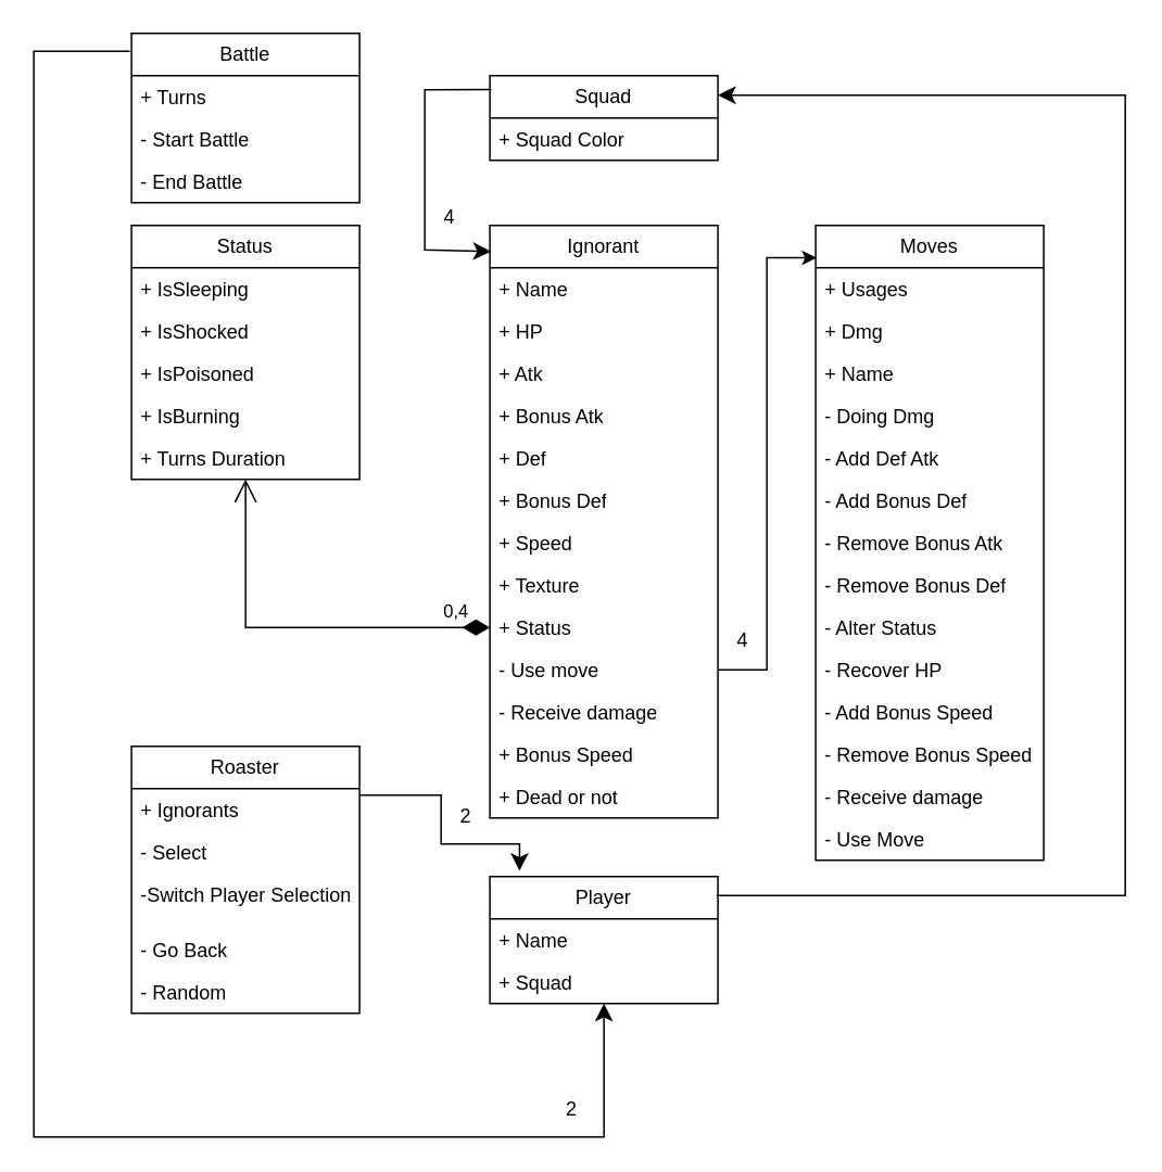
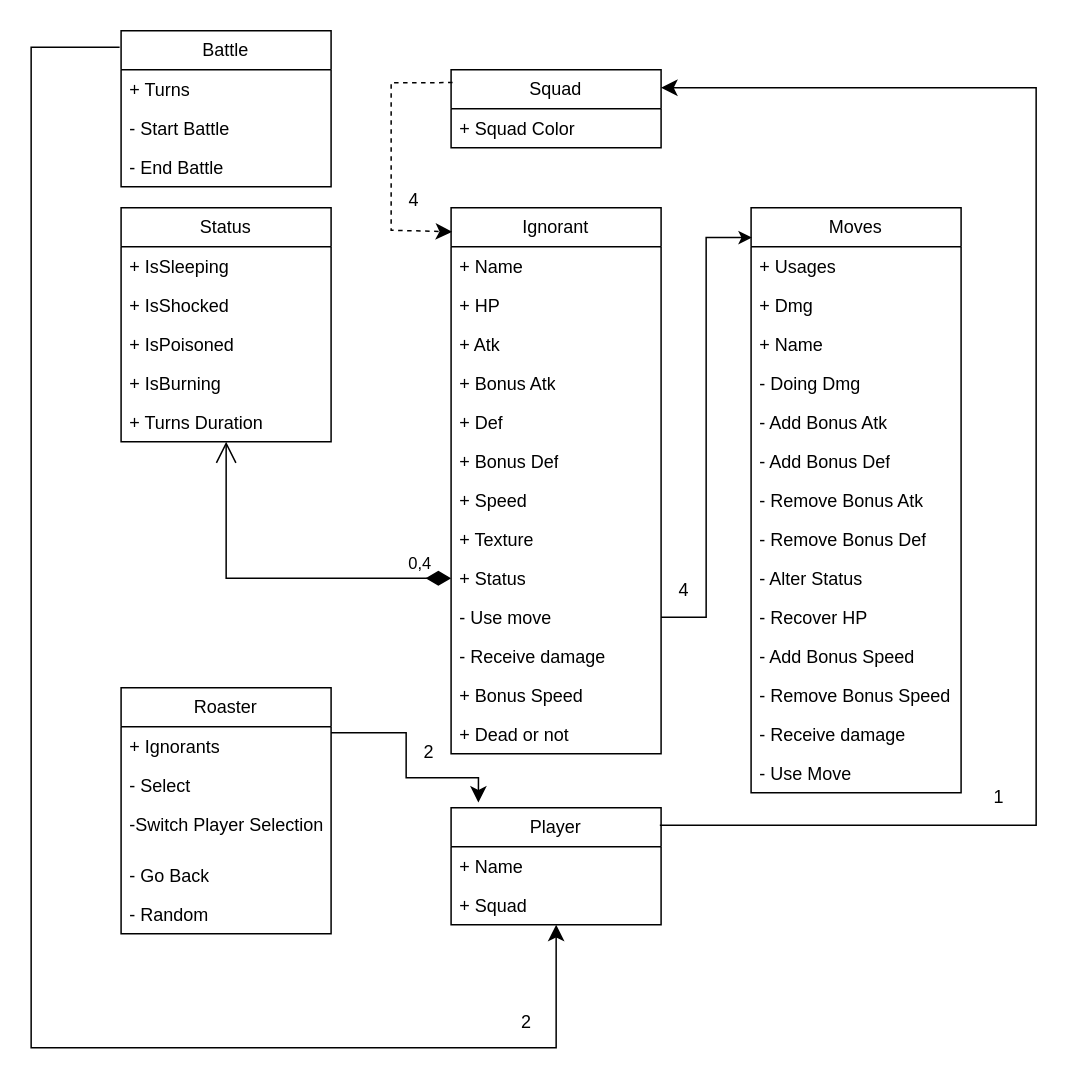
- <mxCell id="42" value="" style="edgeStyle=segmentEdgeStyle;endArrow=classic;html=1;curved=0;rounded=0;endSize=8;startSize=8;sourcePerimeterSpacing=0;targetPerimeterSpacing=0;entryX=0.005;entryY=0.044;entryDx=0;entryDy=0;entryPerimeter=0;exitX=0.007;exitY=0.165;exitDx=0;exitDy=0;exitPerimeter=0;" edge="1" parent="1" source="40" target="2"><mxGeometry width="100" relative="1" as="geometry"><mxPoint x="190.06" y="48" as="sourcePoint" /><mxPoint x="290.06" y="88" as="targetPoint" /><Array as="points"><mxPoint x="260.06" y="55" /><mxPoint x="260.06" y="153" /></Array></mxGeometry></mxCell>
+ <mxCell id="42" value="" style="edgeStyle=segmentEdgeStyle;endArrow=classic;html=1;curved=0;rounded=0;endSize=8;startSize=8;sourcePerimeterSpacing=0;targetPerimeterSpacing=0;entryX=0.005;entryY=0.044;entryDx=0;entryDy=0;entryPerimeter=0;exitX=0.007;exitY=0.165;exitDx=0;exitDy=0;exitPerimeter=0;dashed=1;" edge="1" parent="1" source="40" target="2"><mxGeometry width="100" relative="1" as="geometry"><mxPoint x="190.06" y="48" as="sourcePoint" /><mxPoint x="290.06" y="88" as="targetPoint" /><Array as="points"><mxPoint x="260.06" y="55" /><mxPoint x="260.06" y="153" /></Array></mxGeometry></mxCell>
- <mxCell id="28" value="- Add Def Atk" style="text;strokeColor=none;fillColor=none;align=left;verticalAlign=top;spacingLeft=4;spacingRight=4;overflow=hidden;rotatable=0;points=[[0,0.5],[1,0.5]];portConstraint=eastwest;whiteSpace=wrap;html=1;" vertex="1" parent="23"><mxGeometry y="130" width="140" height="26" as="geometry" /></mxCell>
+ <mxCell id="28" value="- Add Bonus Atk" style="text;strokeColor=none;fillColor=none;align=left;verticalAlign=top;spacingLeft=4;spacingRight=4;overflow=hidden;rotatable=0;points=[[0,0.5],[1,0.5]];portConstraint=eastwest;whiteSpace=wrap;html=1;" vertex="1" parent="23"><mxGeometry y="130" width="140" height="26" as="geometry" /></mxCell>
+ <mxCell id="49" value="1" style="text;html=1;align=center;verticalAlign=middle;resizable=0;points=[];autosize=1;strokeColor=none;fillColor=none;" vertex="1" parent="1"><mxGeometry x="650.06" y="516" width="30" height="30" as="geometry" /></mxCell>
